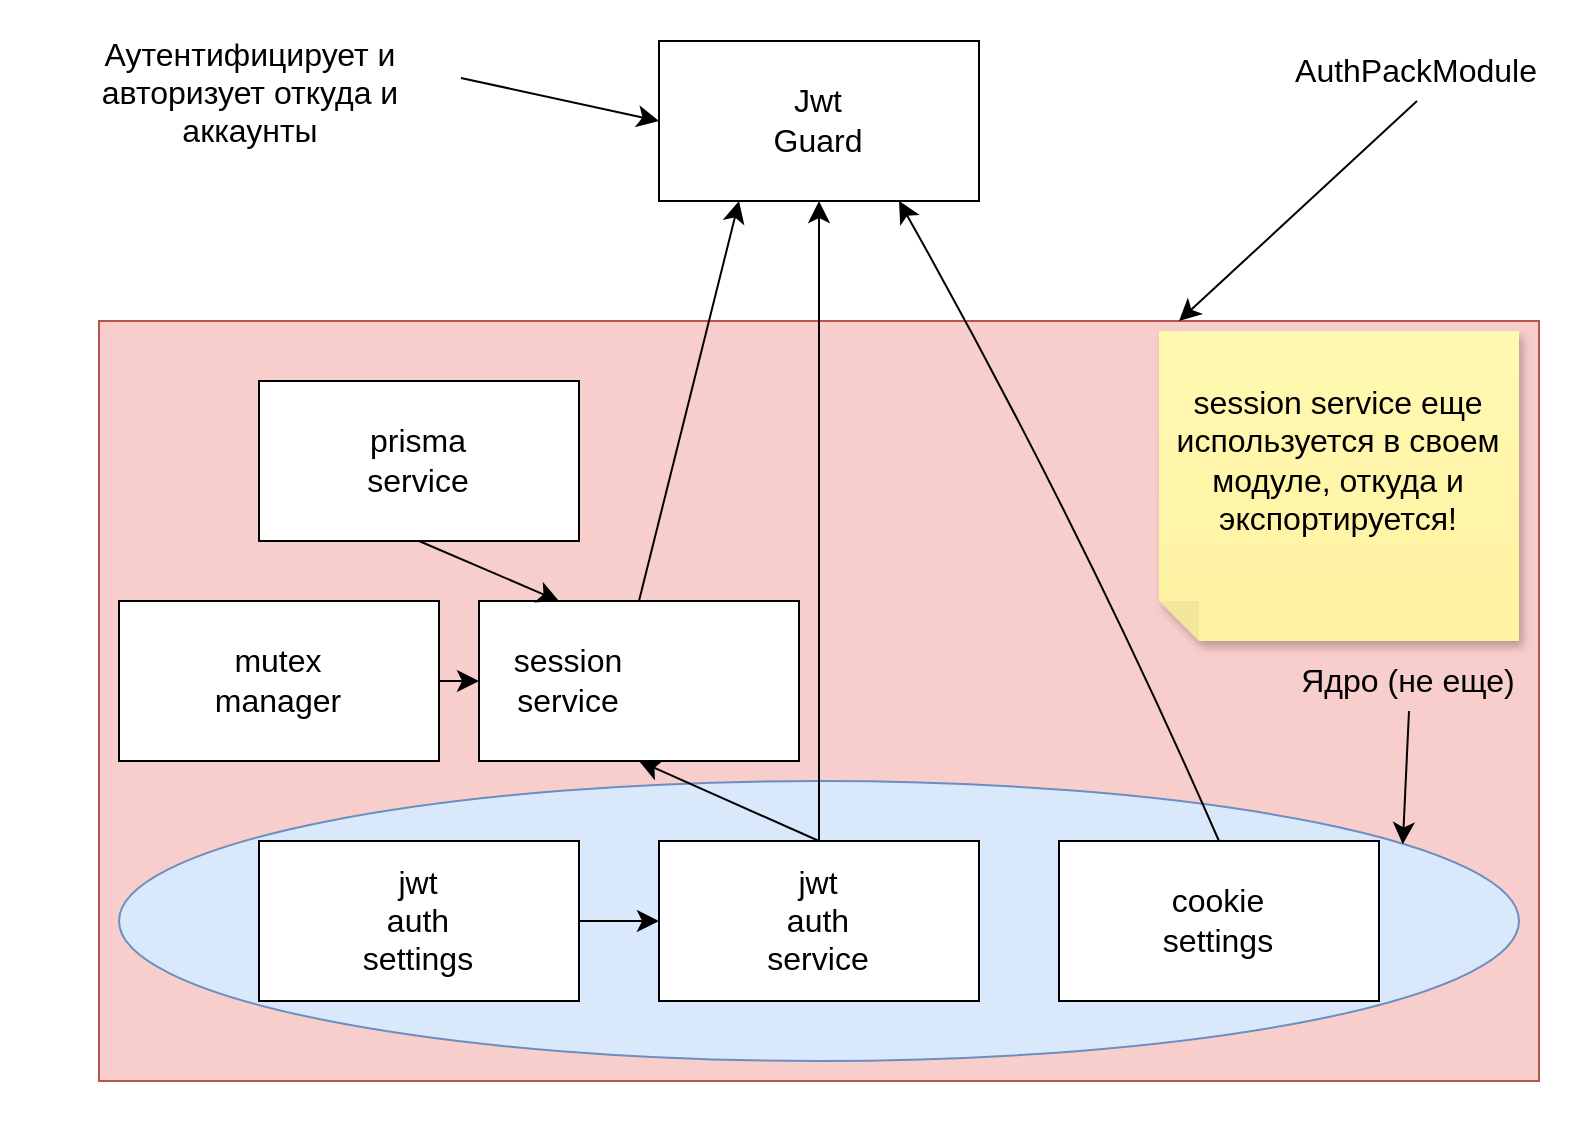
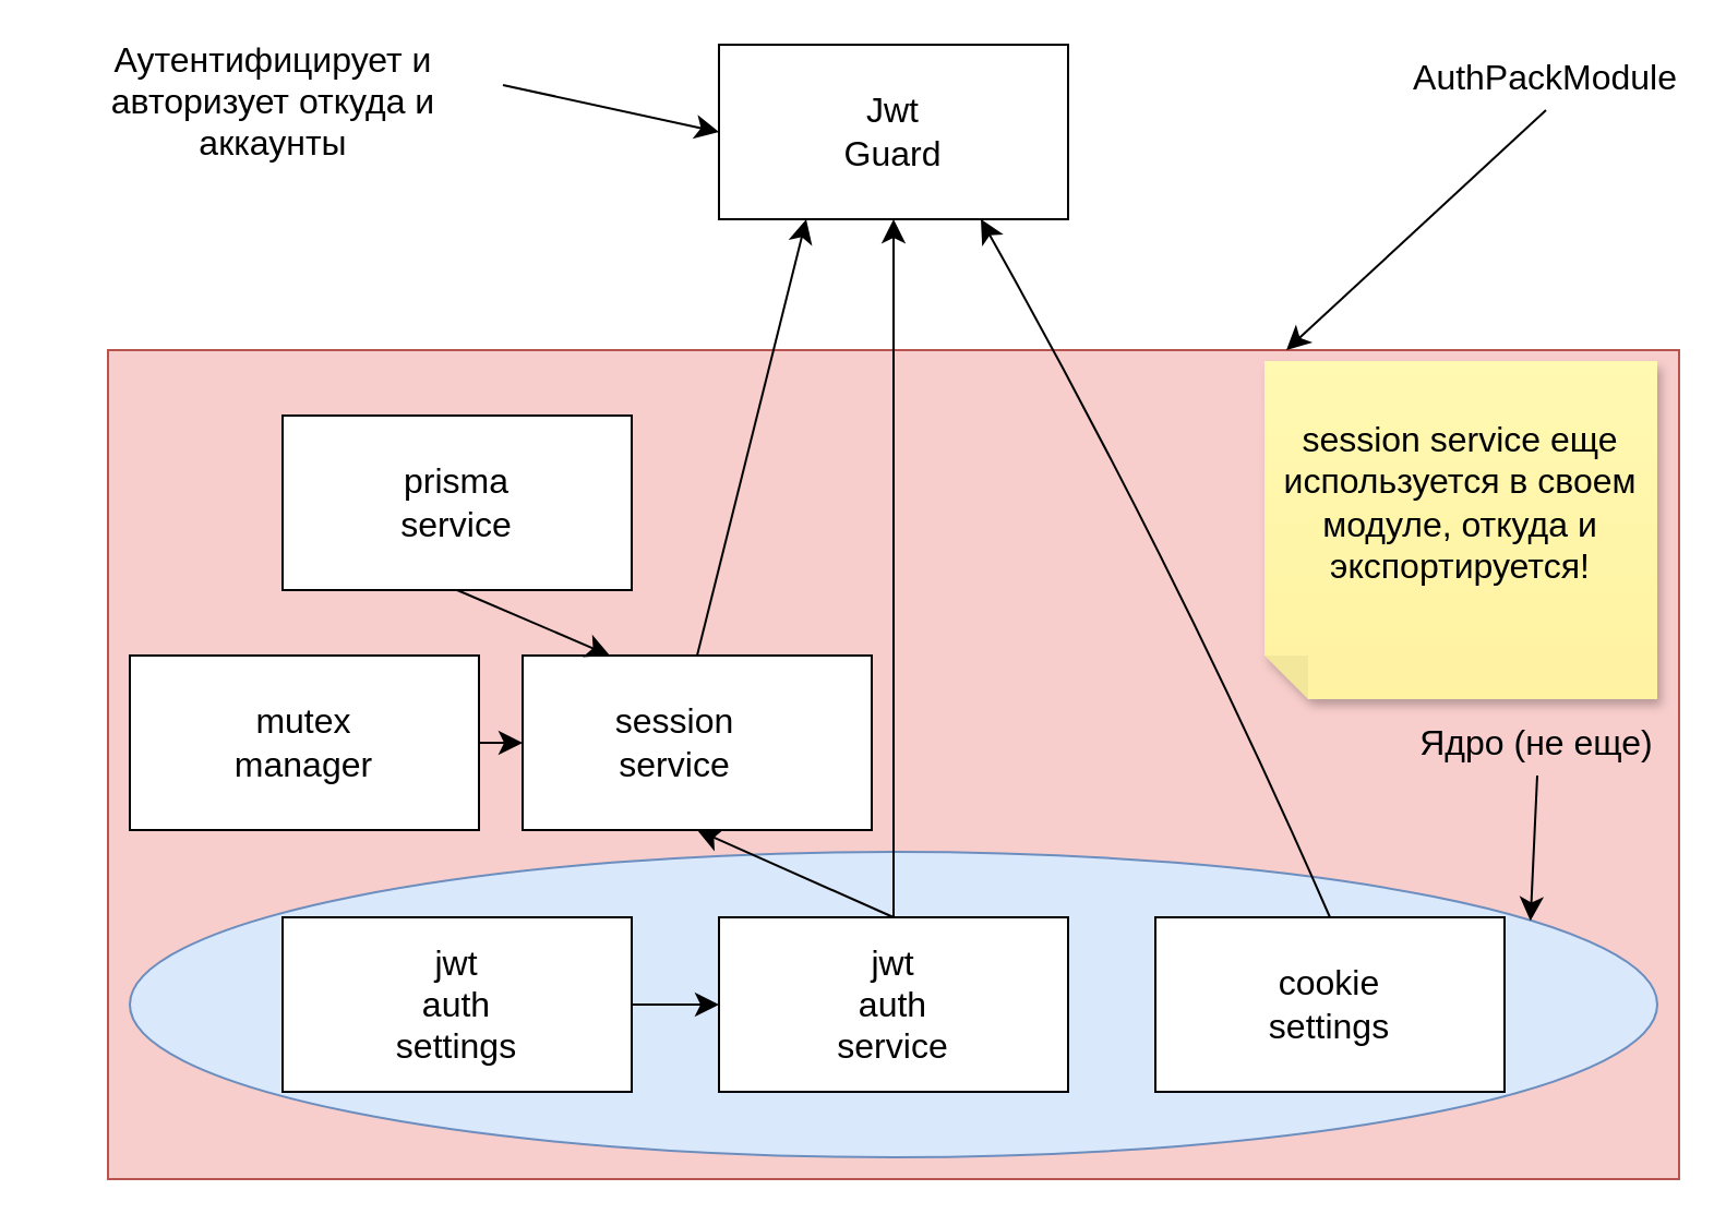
- <mxCell id="17" value="session service" style="text;strokeColor=none;fillColor=none;html=1;align=center;verticalAlign=middle;whiteSpace=wrap;rounded=0;fontSize=16;" vertex="1" parent="1"><mxGeometry x="254" y="325" width="60" height="30" as="geometry" /></mxCell>
+ <mxCell id="17" value="session service" style="text;strokeColor=none;fillColor=none;html=1;align=center;verticalAlign=middle;whiteSpace=wrap;rounded=0;fontSize=16;" vertex="1" parent="1"><mxGeometry x="279" y="325" width="60" height="30" as="geometry" /></mxCell>
